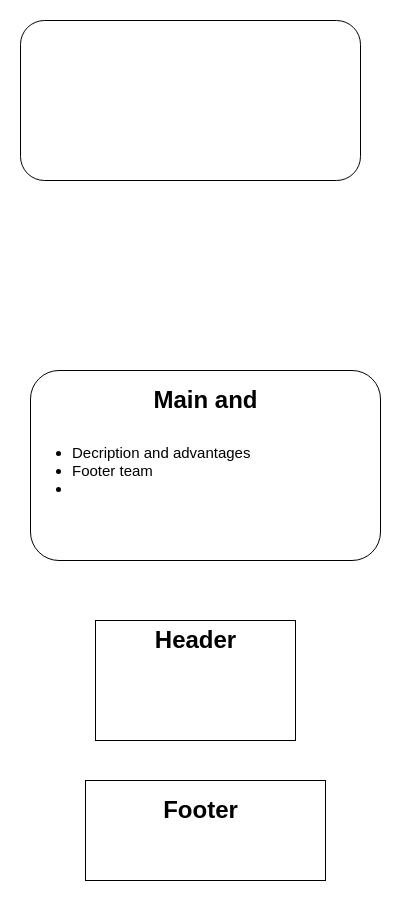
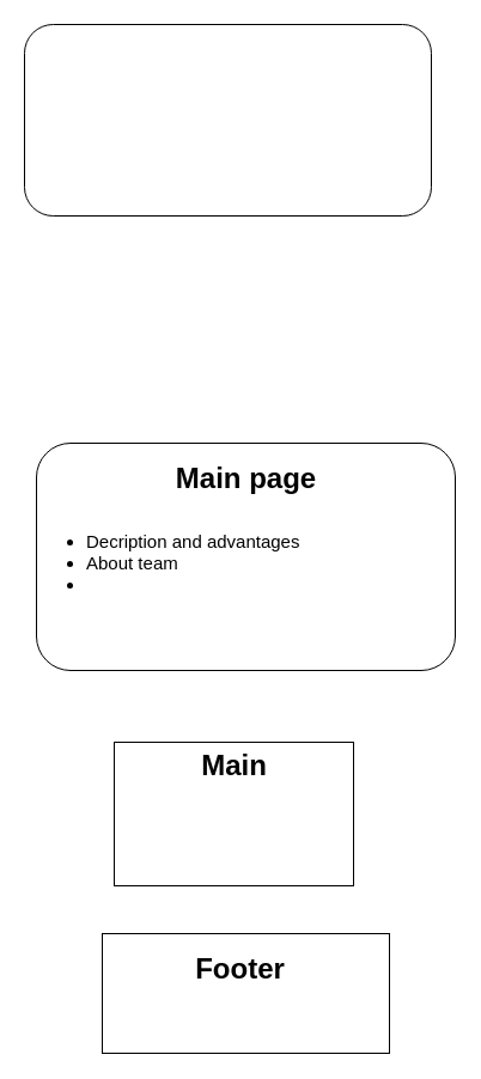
- <mxCell id="5" value="Main and" style="text;strokeColor=none;fillColor=none;html=1;fontSize=24;fontStyle=1;verticalAlign=middle;align=center;" vertex="1" parent="1"><mxGeometry x="155" y="380" width="100" height="40" as="geometry" /></mxCell>
+ <mxCell id="5" value="Main page" style="text;strokeColor=none;fillColor=none;html=1;fontSize=24;fontStyle=1;verticalAlign=middle;align=center;" vertex="1" parent="1"><mxGeometry x="155" y="380" width="100" height="40" as="geometry" /></mxCell>
- <mxCell id="4" value="&lt;ul style=&quot;font-size: 15px;&quot;&gt;&lt;li&gt;Decription and advantages&lt;/li&gt;&lt;li&gt;&lt;span style=&quot;background-color: initial;&quot;&gt;Footer team&lt;/span&gt;&lt;br&gt;&lt;/li&gt;&lt;li&gt;&lt;span style=&quot;background-color: initial;&quot;&gt;&lt;br&gt;&lt;/span&gt;&lt;/li&gt;&lt;/ul&gt;" style="text;strokeColor=none;fillColor=none;html=1;whiteSpace=wrap;verticalAlign=middle;overflow=hidden;fontSize=22;" vertex="1" parent="1"><mxGeometry x="30" y="390" width="340" height="160" as="geometry" /></mxCell>
+ <mxCell id="4" value="&lt;ul style=&quot;font-size: 15px;&quot;&gt;&lt;li&gt;Decription and advantages&lt;/li&gt;&lt;li&gt;&lt;span style=&quot;background-color: initial;&quot;&gt;About team&lt;/span&gt;&lt;br&gt;&lt;/li&gt;&lt;li&gt;&lt;span style=&quot;background-color: initial;&quot;&gt;&lt;br&gt;&lt;/span&gt;&lt;/li&gt;&lt;/ul&gt;" style="text;strokeColor=none;fillColor=none;html=1;whiteSpace=wrap;verticalAlign=middle;overflow=hidden;fontSize=22;" vertex="1" parent="1"><mxGeometry x="30" y="390" width="340" height="160" as="geometry" /></mxCell>
- <mxCell id="8" value="Header" style="text;strokeColor=none;fillColor=none;html=1;fontSize=24;fontStyle=1;verticalAlign=middle;align=center;" vertex="1" parent="1"><mxGeometry x="145" y="620" width="100" height="40" as="geometry" /></mxCell>
+ <mxCell id="8" value="Main" style="text;strokeColor=none;fillColor=none;html=1;fontSize=24;fontStyle=1;verticalAlign=middle;align=center;" vertex="1" parent="1"><mxGeometry x="145" y="620" width="100" height="40" as="geometry" /></mxCell>
